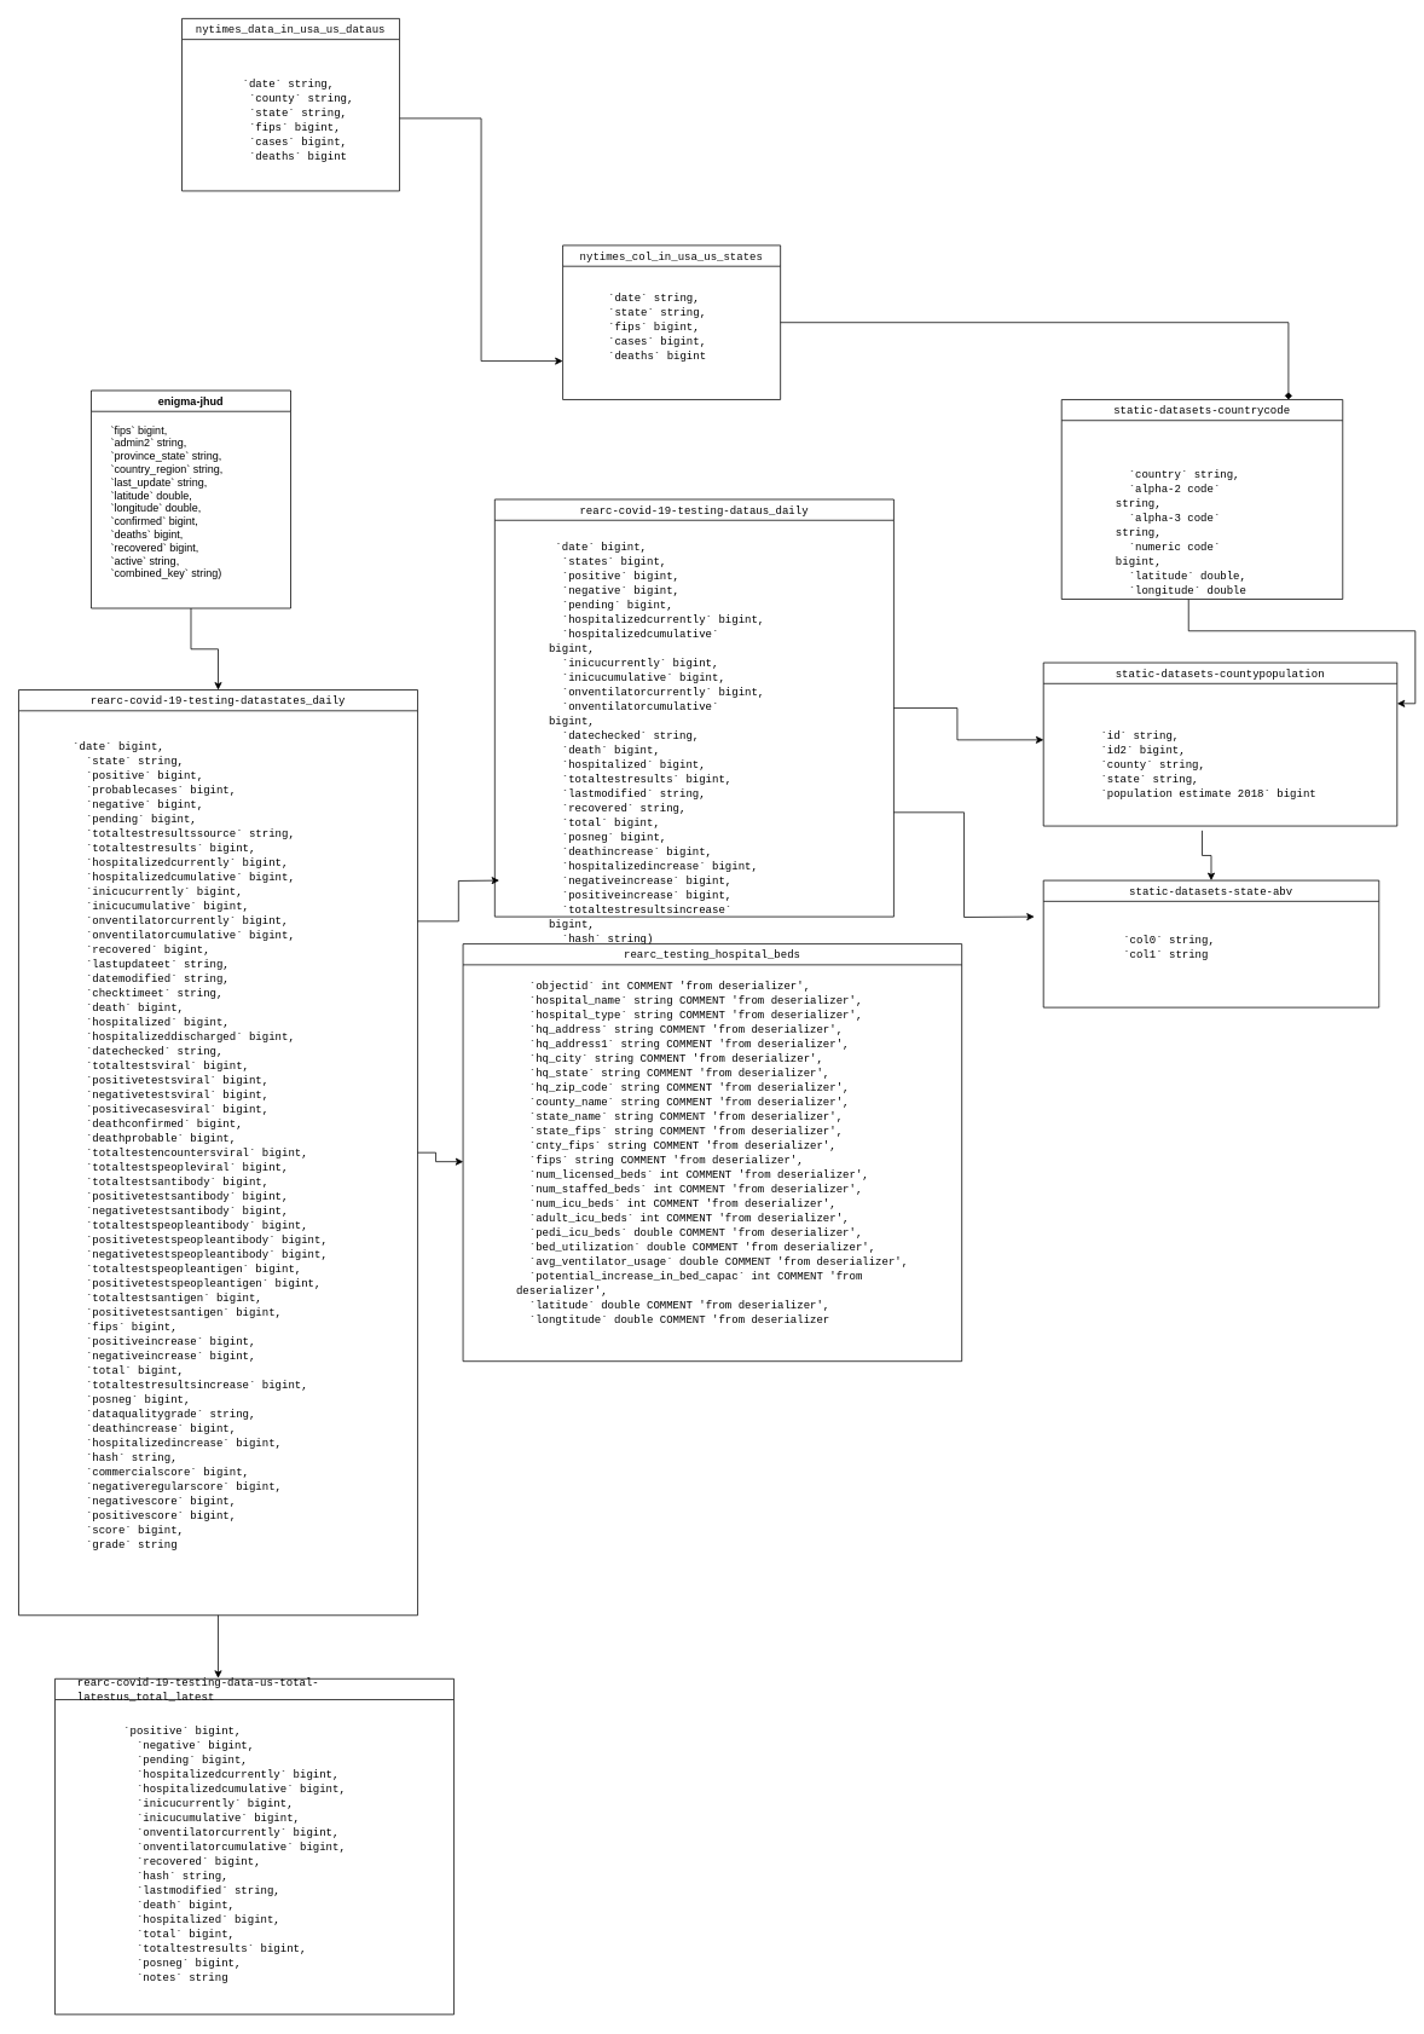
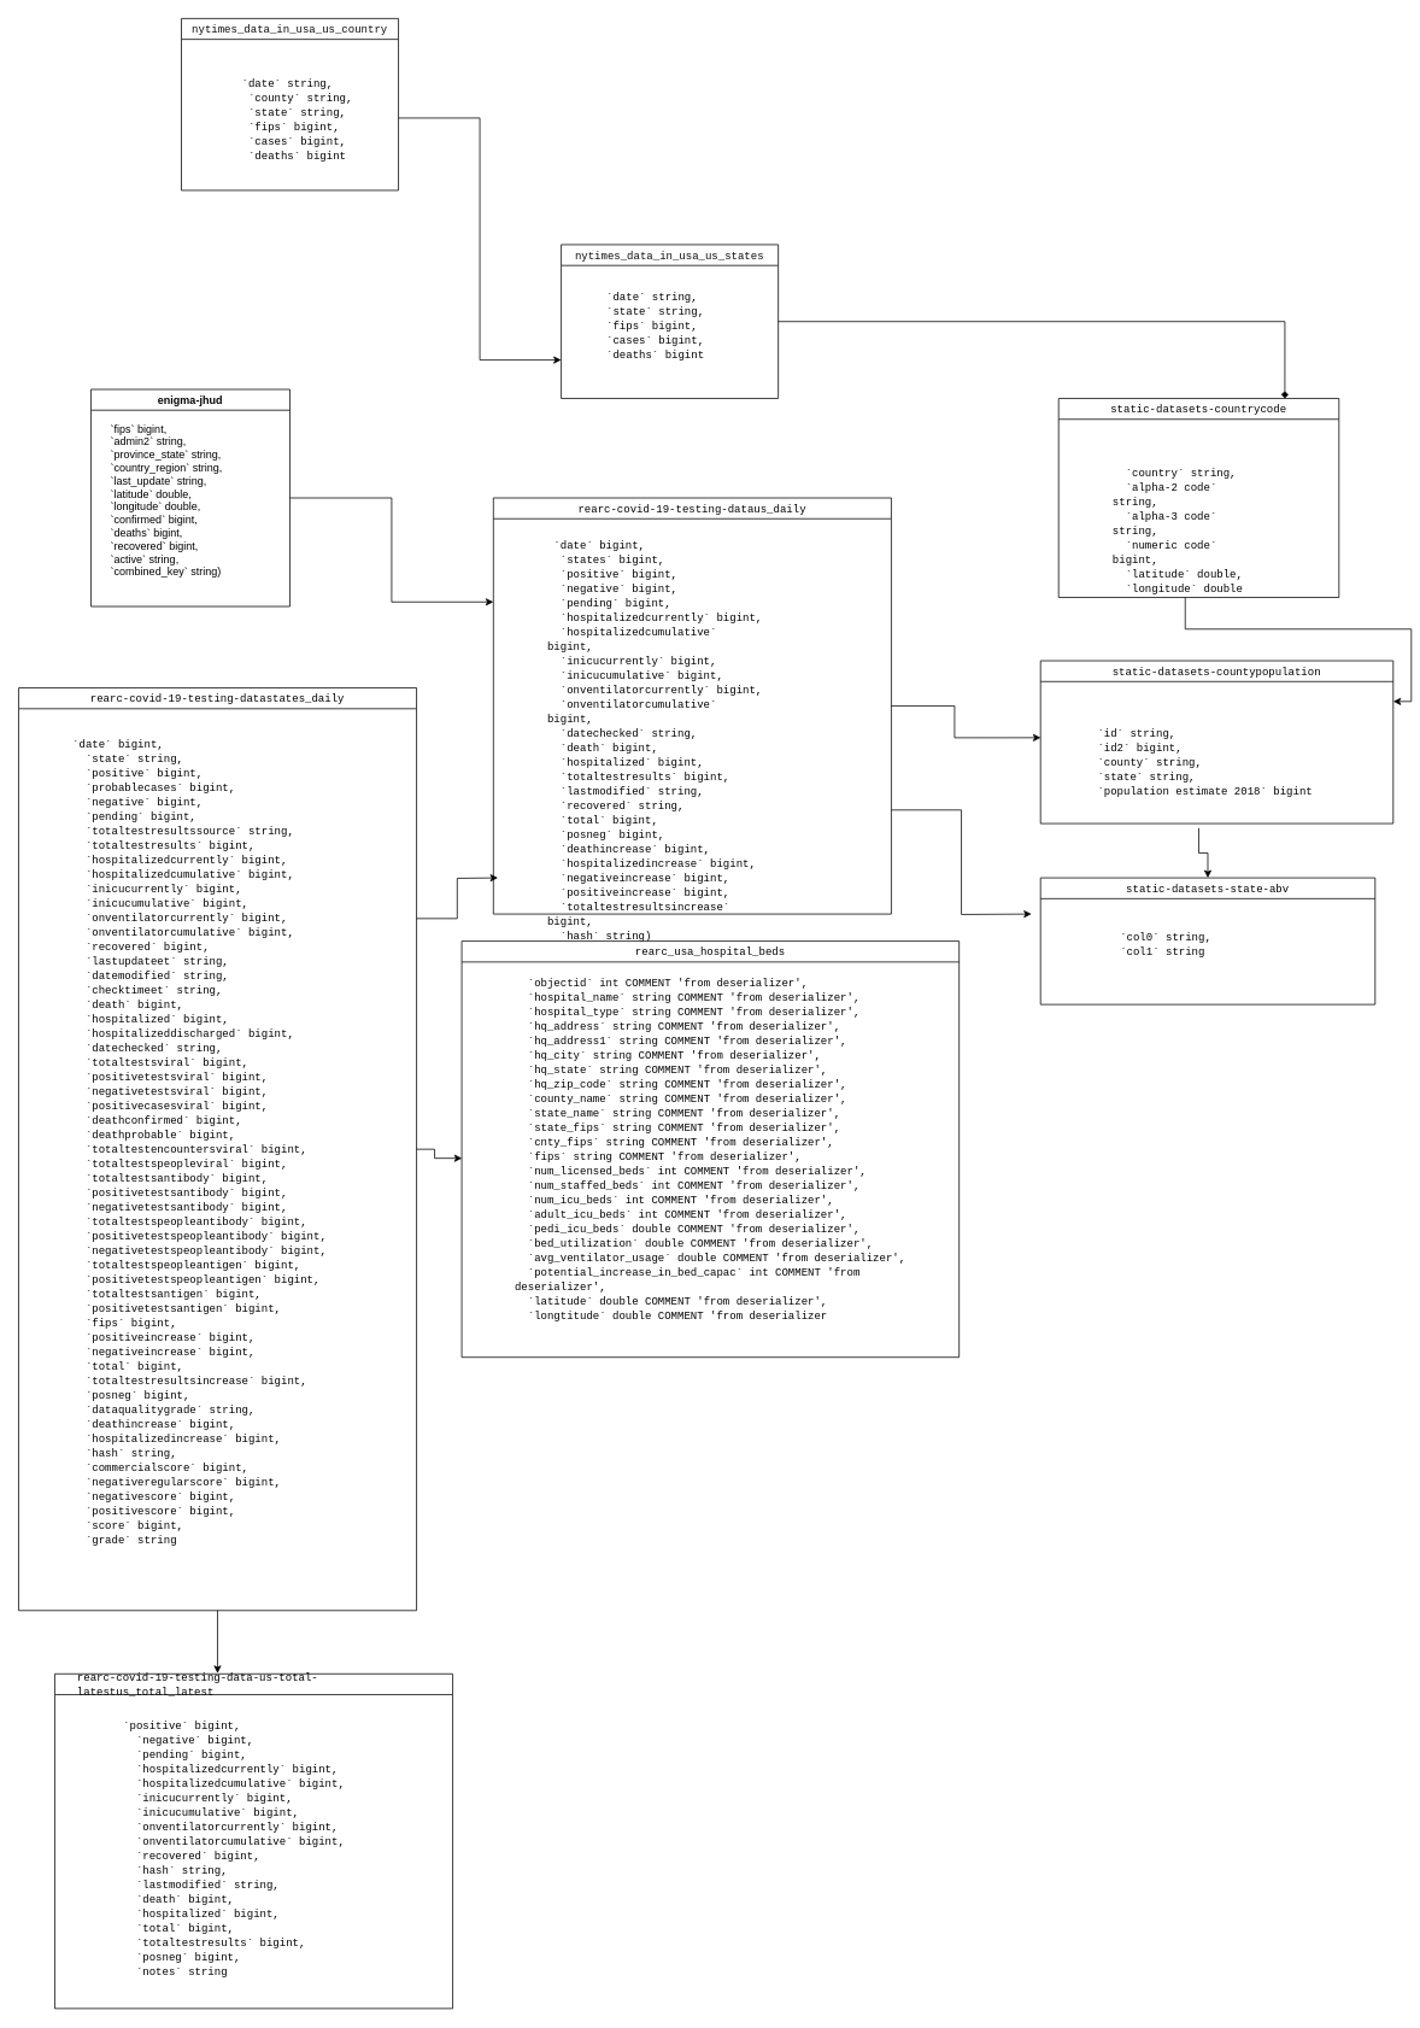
- <mxCell id="8" value="&lt;pre style=&quot;font-family: var(--font-family-monospace-yt4nwf, Monaco, Menlo, Consolas, &amp;quot;Courier Prime&amp;quot;, Courier, &amp;quot;Courier New&amp;quot;, monospace); font-size: var(--font-size-body-s-533prh, 12px); padding: 0.4rem; margin-top: 0px; margin-bottom: 0px; overflow: auto; background-image: initial; background-position: initial; background-size: initial; background-repeat: initial; background-attachment: initial; background-origin: initial; background-clip: initial; text-wrap: wrap; line-height: var(--line-height-body-s-n0pazd, 16px); -webkit-font-smoothing: auto; font-weight: 400; padding-block: var(--space-scaled-xl-rljqft, 24px); padding-inline: var(--space-xl-5fdwzu, 24px); text-align: start;&quot; class=&quot;awsui_root_18wu0_1ra3n_851 awsui_box_18wu0_1ra3n_108 awsui_pre-variant_18wu0_1ra3n_108 awsui_p-xl_18wu0_1ra3n_501 awsui_color-default_18wu0_1ra3n_108 awsui_font-size-body-s_18wu0_1ra3n_259 awsui_font-weight-default_18wu0_1ra3n_164&quot; data-testid=&quot;query-results-text&quot;&gt;&lt;span style=&quot;&quot;&gt;&lt;font color=&quot;#0a0a0a&quot;&gt;nytimes_data_in_usa_us_dataus&lt;/font&gt;&lt;/span&gt;&lt;/pre&gt;" style="swimlane;whiteSpace=wrap;html=1;labelBackgroundColor=none;shadow=0;" parent="1" vertex="1"><mxGeometry x="200" y="20" width="240" height="190" as="geometry" /></mxCell>
+ <mxCell id="8" value="&lt;pre style=&quot;font-family: var(--font-family-monospace-yt4nwf, Monaco, Menlo, Consolas, &amp;quot;Courier Prime&amp;quot;, Courier, &amp;quot;Courier New&amp;quot;, monospace); font-size: var(--font-size-body-s-533prh, 12px); padding: 0.4rem; margin-top: 0px; margin-bottom: 0px; overflow: auto; background-image: initial; background-position: initial; background-size: initial; background-repeat: initial; background-attachment: initial; background-origin: initial; background-clip: initial; text-wrap: wrap; line-height: var(--line-height-body-s-n0pazd, 16px); -webkit-font-smoothing: auto; font-weight: 400; padding-block: var(--space-scaled-xl-rljqft, 24px); padding-inline: var(--space-xl-5fdwzu, 24px); text-align: start;&quot; class=&quot;awsui_root_18wu0_1ra3n_851 awsui_box_18wu0_1ra3n_108 awsui_pre-variant_18wu0_1ra3n_108 awsui_p-xl_18wu0_1ra3n_501 awsui_color-default_18wu0_1ra3n_108 awsui_font-size-body-s_18wu0_1ra3n_259 awsui_font-weight-default_18wu0_1ra3n_164&quot; data-testid=&quot;query-results-text&quot;&gt;&lt;span style=&quot;&quot;&gt;&lt;font color=&quot;#0a0a0a&quot;&gt;nytimes_data_in_usa_us_country&lt;/font&gt;&lt;/span&gt;&lt;/pre&gt;" style="swimlane;whiteSpace=wrap;html=1;labelBackgroundColor=none;shadow=0;" parent="1" vertex="1"><mxGeometry x="200" y="20" width="240" height="190" as="geometry" /></mxCell>
- <mxCell id="6" value="&lt;pre style=&quot;font-family: var(--font-family-monospace-yt4nwf, Monaco, Menlo, Consolas, &amp;quot;Courier Prime&amp;quot;, Courier, &amp;quot;Courier New&amp;quot;, monospace); font-size: var(--font-size-body-s-533prh, 12px); padding: 0.4rem; margin-top: 0px; margin-bottom: 0px; overflow: auto; background-image: initial; background-position: initial; background-size: initial; background-repeat: initial; background-attachment: initial; background-origin: initial; background-clip: initial; text-wrap: wrap; line-height: var(--line-height-body-s-n0pazd, 16px); -webkit-font-smoothing: auto; font-weight: 400; padding-block: var(--space-scaled-xl-rljqft, 24px); padding-inline: var(--space-xl-5fdwzu, 24px); text-align: start;&quot; class=&quot;awsui_root_18wu0_1ra3n_851 awsui_box_18wu0_1ra3n_108 awsui_pre-variant_18wu0_1ra3n_108 awsui_p-xl_18wu0_1ra3n_501 awsui_color-default_18wu0_1ra3n_108 awsui_font-size-body-s_18wu0_1ra3n_259 awsui_font-weight-default_18wu0_1ra3n_164&quot; data-testid=&quot;query-results-text&quot;&gt;&lt;span style=&quot;background-color: rgb(255, 255, 255);&quot;&gt;&lt;font color=&quot;#0a0a0a&quot;&gt;nytimes_col_in_usa_us_states&lt;/font&gt;&lt;/span&gt;&lt;/pre&gt;" style="swimlane;whiteSpace=wrap;html=1;" parent="1" vertex="1"><mxGeometry x="620" y="270" width="240" height="170" as="geometry" /></mxCell>
+ <mxCell id="6" value="&lt;pre style=&quot;font-family: var(--font-family-monospace-yt4nwf, Monaco, Menlo, Consolas, &amp;quot;Courier Prime&amp;quot;, Courier, &amp;quot;Courier New&amp;quot;, monospace); font-size: var(--font-size-body-s-533prh, 12px); padding: 0.4rem; margin-top: 0px; margin-bottom: 0px; overflow: auto; background-image: initial; background-position: initial; background-size: initial; background-repeat: initial; background-attachment: initial; background-origin: initial; background-clip: initial; text-wrap: wrap; line-height: var(--line-height-body-s-n0pazd, 16px); -webkit-font-smoothing: auto; font-weight: 400; padding-block: var(--space-scaled-xl-rljqft, 24px); padding-inline: var(--space-xl-5fdwzu, 24px); text-align: start;&quot; class=&quot;awsui_root_18wu0_1ra3n_851 awsui_box_18wu0_1ra3n_108 awsui_pre-variant_18wu0_1ra3n_108 awsui_p-xl_18wu0_1ra3n_501 awsui_color-default_18wu0_1ra3n_108 awsui_font-size-body-s_18wu0_1ra3n_259 awsui_font-weight-default_18wu0_1ra3n_164&quot; data-testid=&quot;query-results-text&quot;&gt;&lt;span style=&quot;background-color: rgb(255, 255, 255);&quot;&gt;&lt;font color=&quot;#0a0a0a&quot;&gt;nytimes_data_in_usa_us_states&lt;/font&gt;&lt;/span&gt;&lt;/pre&gt;" style="swimlane;whiteSpace=wrap;html=1;" parent="1" vertex="1"><mxGeometry x="620" y="270" width="240" height="170" as="geometry" /></mxCell>
+ <mxCell id="2" style="edgeStyle=orthogonalEdgeStyle;rounded=0;orthogonalLoop=1;jettySize=auto;html=1;exitX=1;exitY=0.5;exitDx=0;exitDy=0;entryX=0;entryY=0.25;entryDx=0;entryDy=0;" parent="1" source="4" target="13" edge="1"><mxGeometry relative="1" as="geometry" /></mxCell>
- <mxCell id="3" style="edgeStyle=orthogonalEdgeStyle;rounded=0;orthogonalLoop=1;jettySize=auto;html=1;exitX=0.5;exitY=1;exitDx=0;exitDy=0;" parent="1" source="4" target="16" edge="1"><mxGeometry relative="1" as="geometry" /></mxCell>
- <mxCell id="24" value="&lt;pre style=&quot;font-family: var(--font-family-monospace-yt4nwf, Monaco, Menlo, Consolas, &amp;quot;Courier Prime&amp;quot;, Courier, &amp;quot;Courier New&amp;quot;, monospace); font-size: var(--font-size-body-s-533prh, 12px); padding: 0.4rem; margin-top: 0px; margin-bottom: 0px; overflow: auto; background-image: initial; background-position: initial; background-size: initial; background-repeat: initial; background-attachment: initial; background-origin: initial; background-clip: initial; text-wrap: wrap; line-height: var(--line-height-body-s-n0pazd, 16px); -webkit-font-smoothing: auto; font-weight: 400; padding-block: var(--space-scaled-xl-rljqft, 24px); padding-inline: var(--space-xl-5fdwzu, 24px); text-align: start;&quot; class=&quot;awsui_root_18wu0_1ra3n_851 awsui_box_18wu0_1ra3n_108 awsui_pre-variant_18wu0_1ra3n_108 awsui_p-xl_18wu0_1ra3n_501 awsui_color-default_18wu0_1ra3n_108 awsui_font-size-body-s_18wu0_1ra3n_259 awsui_font-weight-default_18wu0_1ra3n_164&quot; data-testid=&quot;query-results-text&quot;&gt;&lt;pre style=&quot;font-family: var(--font-family-monospace-yt4nwf, Monaco, Menlo, Consolas, &amp;quot;Courier Prime&amp;quot;, Courier, &amp;quot;Courier New&amp;quot;, monospace); font-size: var(--font-size-body-s-533prh, 12px); padding: 0.4rem; margin-top: 0px; margin-bottom: 0px; overflow: auto; background-image: initial; background-position: initial; background-size: initial; background-repeat: initial; background-attachment: initial; background-origin: initial; background-clip: initial; text-wrap: wrap; line-height: var(--line-height-body-s-n0pazd, 16px); -webkit-font-smoothing: auto; padding-block: var(--space-scaled-xl-rljqft, 24px); padding-inline: var(--space-xl-5fdwzu, 24px);&quot; class=&quot;awsui_root_18wu0_1ra3n_851 awsui_box_18wu0_1ra3n_108 awsui_pre-variant_18wu0_1ra3n_108 awsui_p-xl_18wu0_1ra3n_501 awsui_color-default_18wu0_1ra3n_108 awsui_font-size-body-s_18wu0_1ra3n_259 awsui_font-weight-default_18wu0_1ra3n_164&quot; data-testid=&quot;query-results-text&quot;&gt;&lt;pre style=&quot;font-family: var(--font-family-monospace-yt4nwf, Monaco, Menlo, Consolas, &amp;quot;Courier Prime&amp;quot;, Courier, &amp;quot;Courier New&amp;quot;, monospace); font-size: var(--font-size-body-s-533prh, 12px); padding: 0.4rem; margin-top: 0px; margin-bottom: 0px; overflow: auto; background-image: initial; background-position: initial; background-size: initial; background-repeat: initial; background-attachment: initial; background-origin: initial; background-clip: initial; text-wrap: wrap; line-height: var(--line-height-body-s-n0pazd, 16px); -webkit-font-smoothing: auto; padding-block: var(--space-scaled-xl-rljqft, 24px); padding-inline: var(--space-xl-5fdwzu, 24px);&quot; class=&quot;awsui_root_18wu0_1ra3n_851 awsui_box_18wu0_1ra3n_108 awsui_pre-variant_18wu0_1ra3n_108 awsui_p-xl_18wu0_1ra3n_501 awsui_color-default_18wu0_1ra3n_108 awsui_font-size-body-s_18wu0_1ra3n_259 awsui_font-weight-default_18wu0_1ra3n_164&quot; data-testid=&quot;query-results-text&quot;&gt;rearc_testing_hospital_beds&lt;/pre&gt;&lt;/pre&gt;&lt;/pre&gt;" style="swimlane;whiteSpace=wrap;html=1;labelBackgroundColor=none;fontColor=default;startSize=23;" parent="1" vertex="1"><mxGeometry x="510" y="1040" width="550" height="460" as="geometry" /></mxCell>
+ <mxCell id="24" value="&lt;pre style=&quot;font-family: var(--font-family-monospace-yt4nwf, Monaco, Menlo, Consolas, &amp;quot;Courier Prime&amp;quot;, Courier, &amp;quot;Courier New&amp;quot;, monospace); font-size: var(--font-size-body-s-533prh, 12px); padding: 0.4rem; margin-top: 0px; margin-bottom: 0px; overflow: auto; background-image: initial; background-position: initial; background-size: initial; background-repeat: initial; background-attachment: initial; background-origin: initial; background-clip: initial; text-wrap: wrap; line-height: var(--line-height-body-s-n0pazd, 16px); -webkit-font-smoothing: auto; font-weight: 400; padding-block: var(--space-scaled-xl-rljqft, 24px); padding-inline: var(--space-xl-5fdwzu, 24px); text-align: start;&quot; class=&quot;awsui_root_18wu0_1ra3n_851 awsui_box_18wu0_1ra3n_108 awsui_pre-variant_18wu0_1ra3n_108 awsui_p-xl_18wu0_1ra3n_501 awsui_color-default_18wu0_1ra3n_108 awsui_font-size-body-s_18wu0_1ra3n_259 awsui_font-weight-default_18wu0_1ra3n_164&quot; data-testid=&quot;query-results-text&quot;&gt;&lt;pre style=&quot;font-family: var(--font-family-monospace-yt4nwf, Monaco, Menlo, Consolas, &amp;quot;Courier Prime&amp;quot;, Courier, &amp;quot;Courier New&amp;quot;, monospace); font-size: var(--font-size-body-s-533prh, 12px); padding: 0.4rem; margin-top: 0px; margin-bottom: 0px; overflow: auto; background-image: initial; background-position: initial; background-size: initial; background-repeat: initial; background-attachment: initial; background-origin: initial; background-clip: initial; text-wrap: wrap; line-height: var(--line-height-body-s-n0pazd, 16px); -webkit-font-smoothing: auto; padding-block: var(--space-scaled-xl-rljqft, 24px); padding-inline: var(--space-xl-5fdwzu, 24px);&quot; class=&quot;awsui_root_18wu0_1ra3n_851 awsui_box_18wu0_1ra3n_108 awsui_pre-variant_18wu0_1ra3n_108 awsui_p-xl_18wu0_1ra3n_501 awsui_color-default_18wu0_1ra3n_108 awsui_font-size-body-s_18wu0_1ra3n_259 awsui_font-weight-default_18wu0_1ra3n_164&quot; data-testid=&quot;query-results-text&quot;&gt;&lt;pre style=&quot;font-family: var(--font-family-monospace-yt4nwf, Monaco, Menlo, Consolas, &amp;quot;Courier Prime&amp;quot;, Courier, &amp;quot;Courier New&amp;quot;, monospace); font-size: var(--font-size-body-s-533prh, 12px); padding: 0.4rem; margin-top: 0px; margin-bottom: 0px; overflow: auto; background-image: initial; background-position: initial; background-size: initial; background-repeat: initial; background-attachment: initial; background-origin: initial; background-clip: initial; text-wrap: wrap; line-height: var(--line-height-body-s-n0pazd, 16px); -webkit-font-smoothing: auto; padding-block: var(--space-scaled-xl-rljqft, 24px); padding-inline: var(--space-xl-5fdwzu, 24px);&quot; class=&quot;awsui_root_18wu0_1ra3n_851 awsui_box_18wu0_1ra3n_108 awsui_pre-variant_18wu0_1ra3n_108 awsui_p-xl_18wu0_1ra3n_501 awsui_color-default_18wu0_1ra3n_108 awsui_font-size-body-s_18wu0_1ra3n_259 awsui_font-weight-default_18wu0_1ra3n_164&quot; data-testid=&quot;query-results-text&quot;&gt;rearc_usa_hospital_beds&lt;/pre&gt;&lt;/pre&gt;&lt;/pre&gt;" style="swimlane;whiteSpace=wrap;html=1;labelBackgroundColor=none;fontColor=default;startSize=23;" parent="1" vertex="1"><mxGeometry x="510" y="1040" width="550" height="460" as="geometry" /></mxCell>
